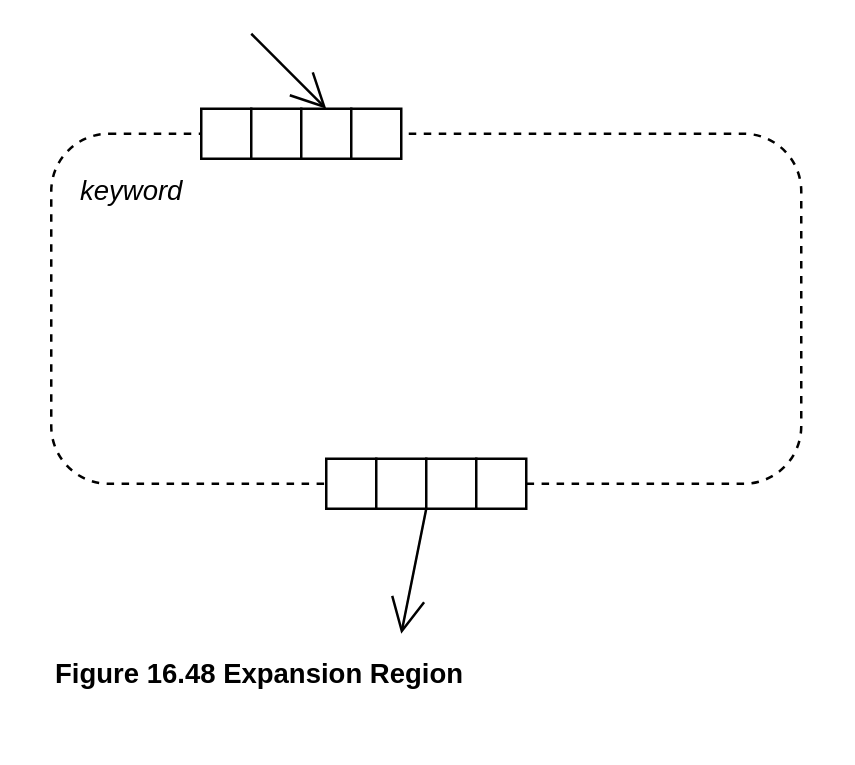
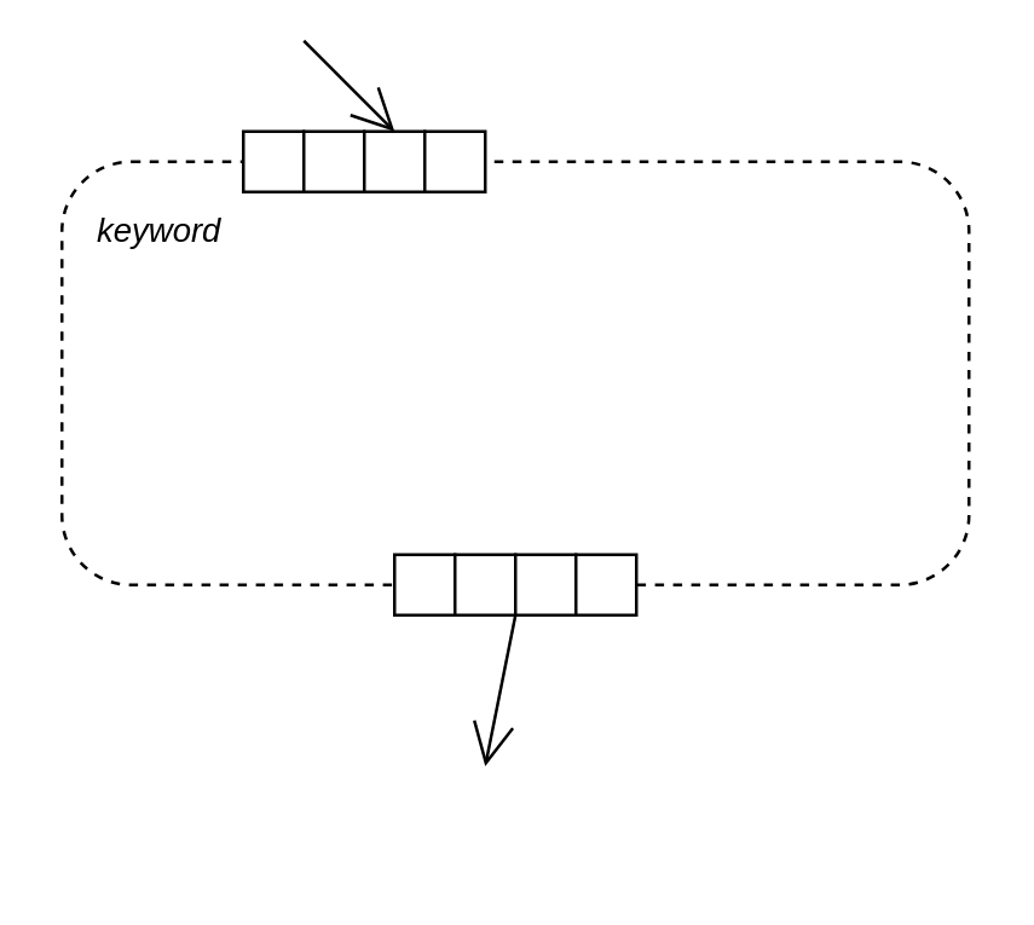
- <mxCell id="15" value="&lt;b&gt;Figure 16.48 Expansion Region&lt;/b&gt;" style="text;html=1;align=left;verticalAlign=middle;resizable=0;points=[];autosize=1;strokeColor=none;fillColor=none;fontSize=11;fontFamily=Helvetica;fontColor=default;" vertex="1" parent="1"><mxGeometry y="221" width="190" height="30" as="geometry" x="20" /></mxCell>
